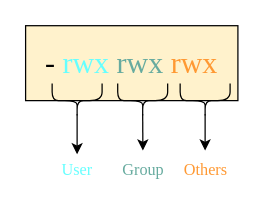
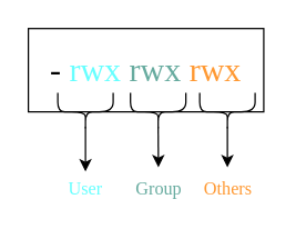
- <mxCell id="2" value="&lt;font style=&quot;font-size: 24px;&quot;&gt;&lt;font style=&quot;&quot; face=&quot;Comic Sans MS&quot;&gt;- &lt;font style=&quot;color: rgb(102, 255, 255);&quot;&gt;rwx&lt;/font&gt; &lt;font style=&quot;color: rgb(103, 171, 159);&quot;&gt;rw&lt;/font&gt;&lt;/font&gt;&lt;span style=&quot;font-family: &amp;quot;Comic Sans MS&amp;quot;;&quot;&gt;&lt;font style=&quot;color: rgb(103, 171, 159);&quot;&gt;x &lt;/font&gt;&lt;font style=&quot;color: rgb(255, 153, 51);&quot;&gt;rwx&lt;/font&gt;&lt;/span&gt;&lt;/font&gt;" style="rounded=0;whiteSpace=wrap;html=1;fillColor=#fff2cc;" vertex="1" parent="1"><mxGeometry x="20" y="20" width="170" height="60" as="geometry" /></mxCell>
+ <mxCell id="2" value="&lt;font style=&quot;font-size: 24px;&quot;&gt;&lt;font style=&quot;&quot; face=&quot;Comic Sans MS&quot;&gt;- &lt;font style=&quot;color: rgb(102, 255, 255);&quot;&gt;rwx&lt;/font&gt; &lt;font style=&quot;color: rgb(103, 171, 159);&quot;&gt;rw&lt;/font&gt;&lt;/font&gt;&lt;span style=&quot;font-family: &amp;quot;Comic Sans MS&amp;quot;;&quot;&gt;&lt;font style=&quot;color: rgb(103, 171, 159);&quot;&gt;x &lt;/font&gt;&lt;font style=&quot;color: rgb(255, 153, 51);&quot;&gt;rwx&lt;/font&gt;&lt;/span&gt;&lt;/font&gt;" style="rounded=0;whiteSpace=wrap;html=1;" vertex="1" parent="1"><mxGeometry x="20" y="20" width="170" height="60" as="geometry" /></mxCell>
